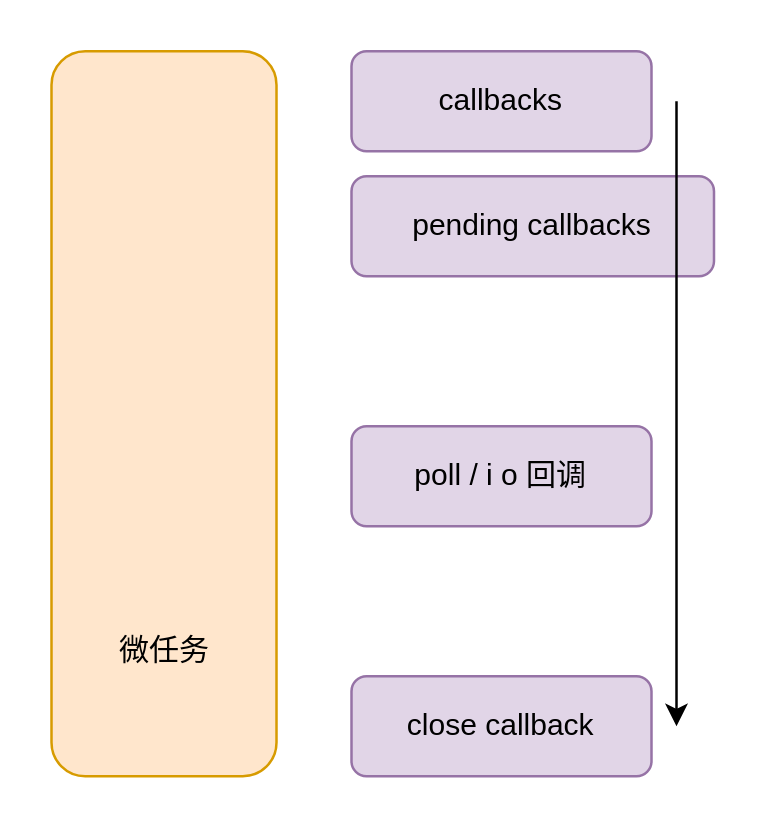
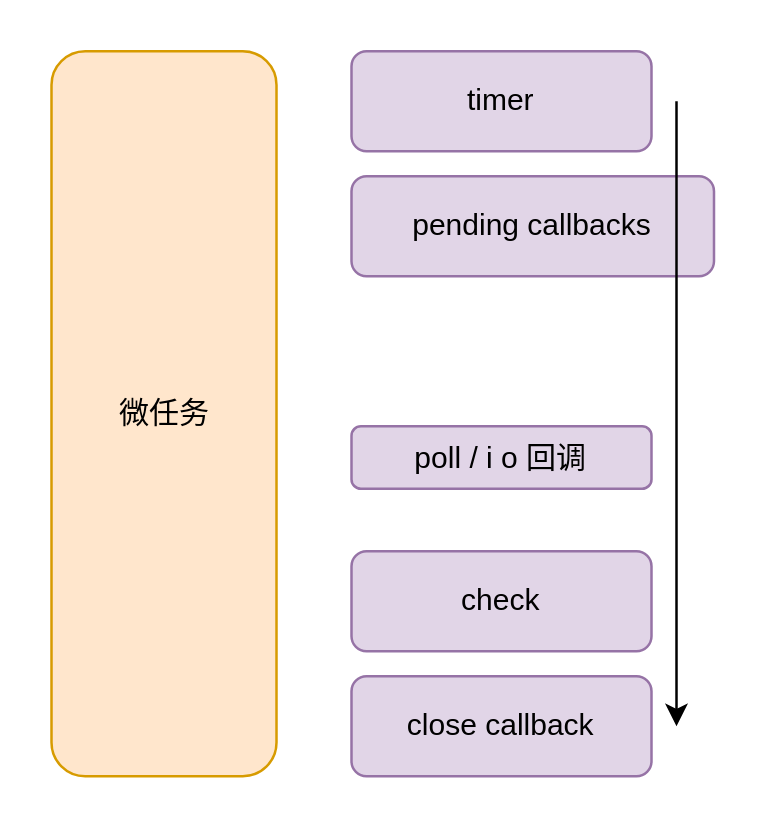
- <mxCell id="7" value="callbacks" style="rounded=1;whiteSpace=wrap;html=1;fillColor=#e1d5e7;strokeColor=#9673a6;" vertex="1" parent="1"><mxGeometry x="140" y="20" width="120" height="40" as="geometry" /></mxCell>
+ <mxCell id="7" value="timer" style="rounded=1;whiteSpace=wrap;html=1;fillColor=#e1d5e7;strokeColor=#9673a6;" vertex="1" parent="1"><mxGeometry x="140" y="20" width="120" height="40" as="geometry" /></mxCell>
- <mxCell id="5" value="poll / i o 回调" style="rounded=1;whiteSpace=wrap;html=1;fillColor=#e1d5e7;strokeColor=#9673a6;" vertex="1" parent="1"><mxGeometry x="140" y="170" width="120" height="40" as="geometry" /></mxCell>
+ <mxCell id="5" value="poll / i o 回调" style="rounded=1;whiteSpace=wrap;html=1;fillColor=#e1d5e7;strokeColor=#9673a6;" vertex="1" parent="1"><mxGeometry x="140" y="170" width="120" height="25" as="geometry" /></mxCell>
+ <mxCell id="4" value="check" style="rounded=1;whiteSpace=wrap;html=1;fillColor=#e1d5e7;strokeColor=#9673a6;" vertex="1" parent="1"><mxGeometry x="140" y="220" width="120" height="40" as="geometry" /></mxCell>
- <mxCell id="3" value="微任务" style="text;html=1;align=center;verticalAlign=middle;resizable=0;points=[];autosize=1;strokeColor=none;fillColor=none;" vertex="1" parent="1"><mxGeometry x="40" y="250" width="50" height="20" as="geometry" /></mxCell>
+ <mxCell id="3" value="微任务" style="text;html=1;align=center;verticalAlign=middle;resizable=0;points=[];autosize=1;strokeColor=none;fillColor=none;" vertex="1" parent="1"><mxGeometry x="40" y="155" width="50" height="20" as="geometry" /></mxCell>
